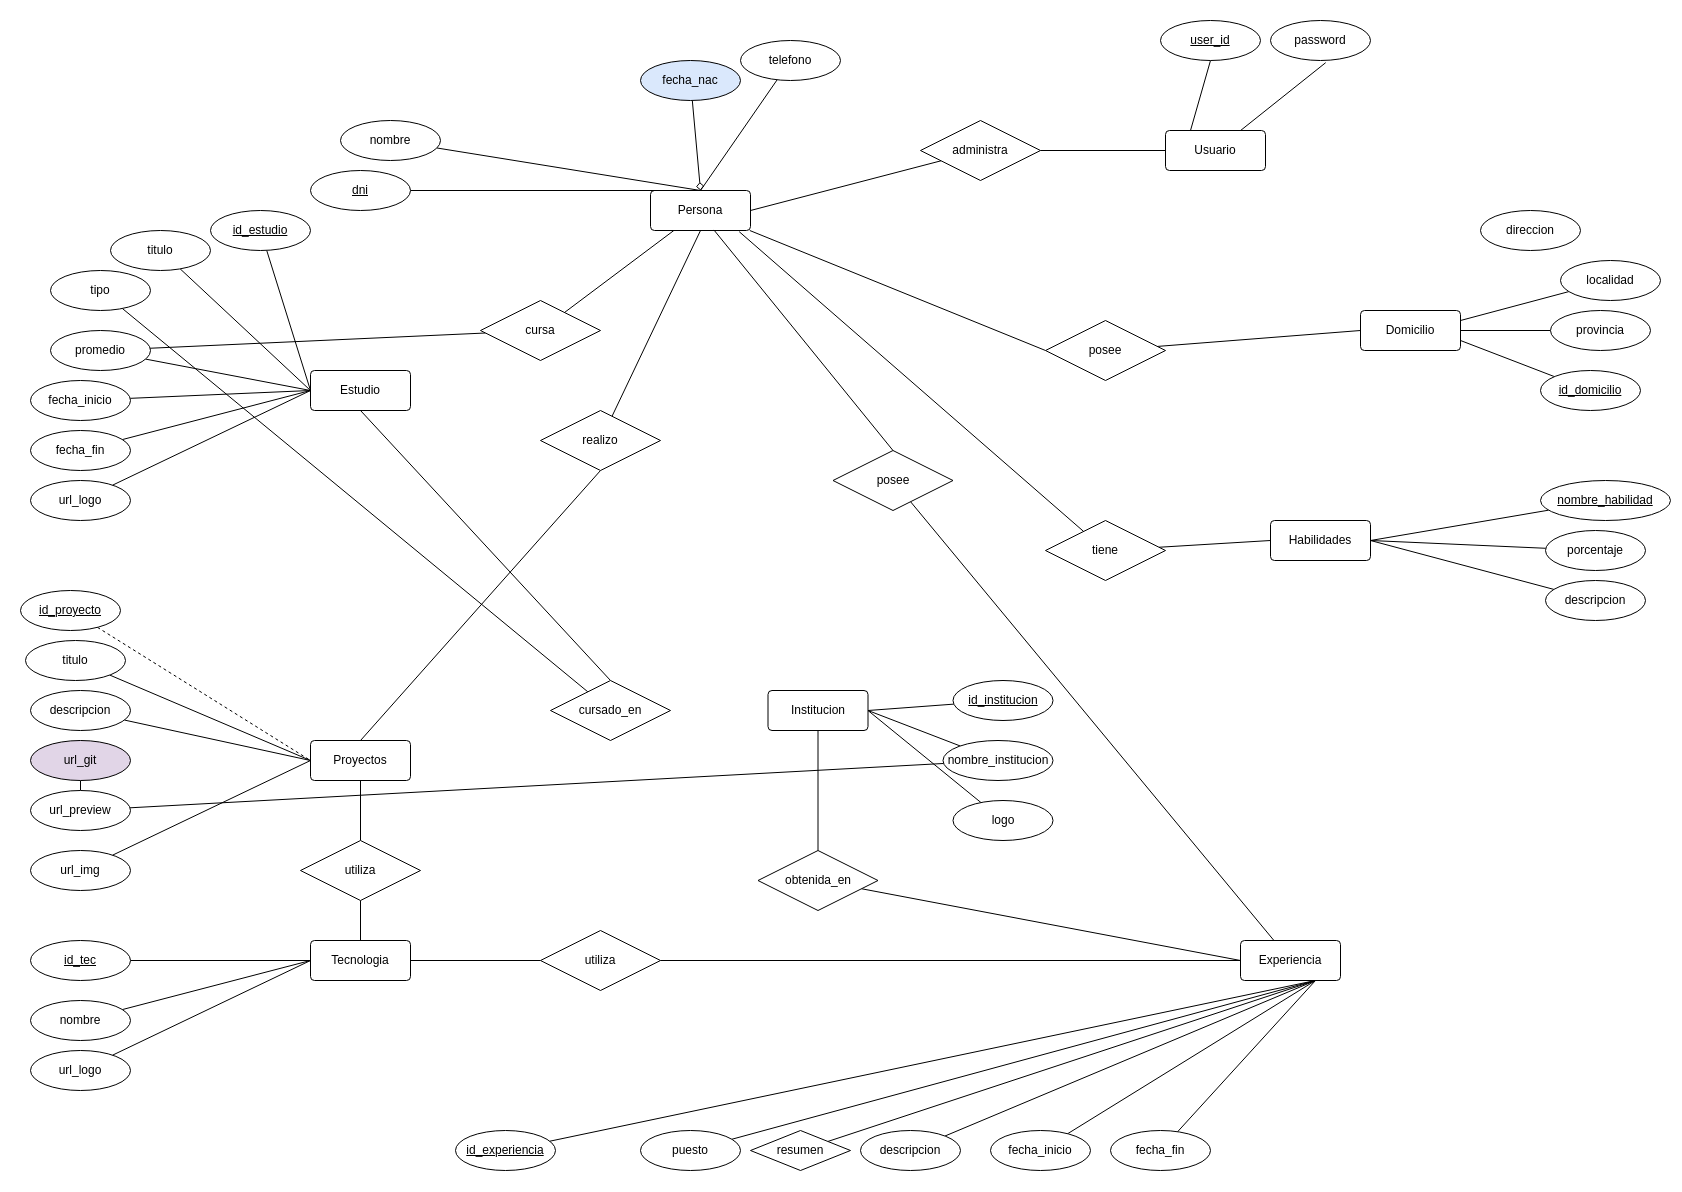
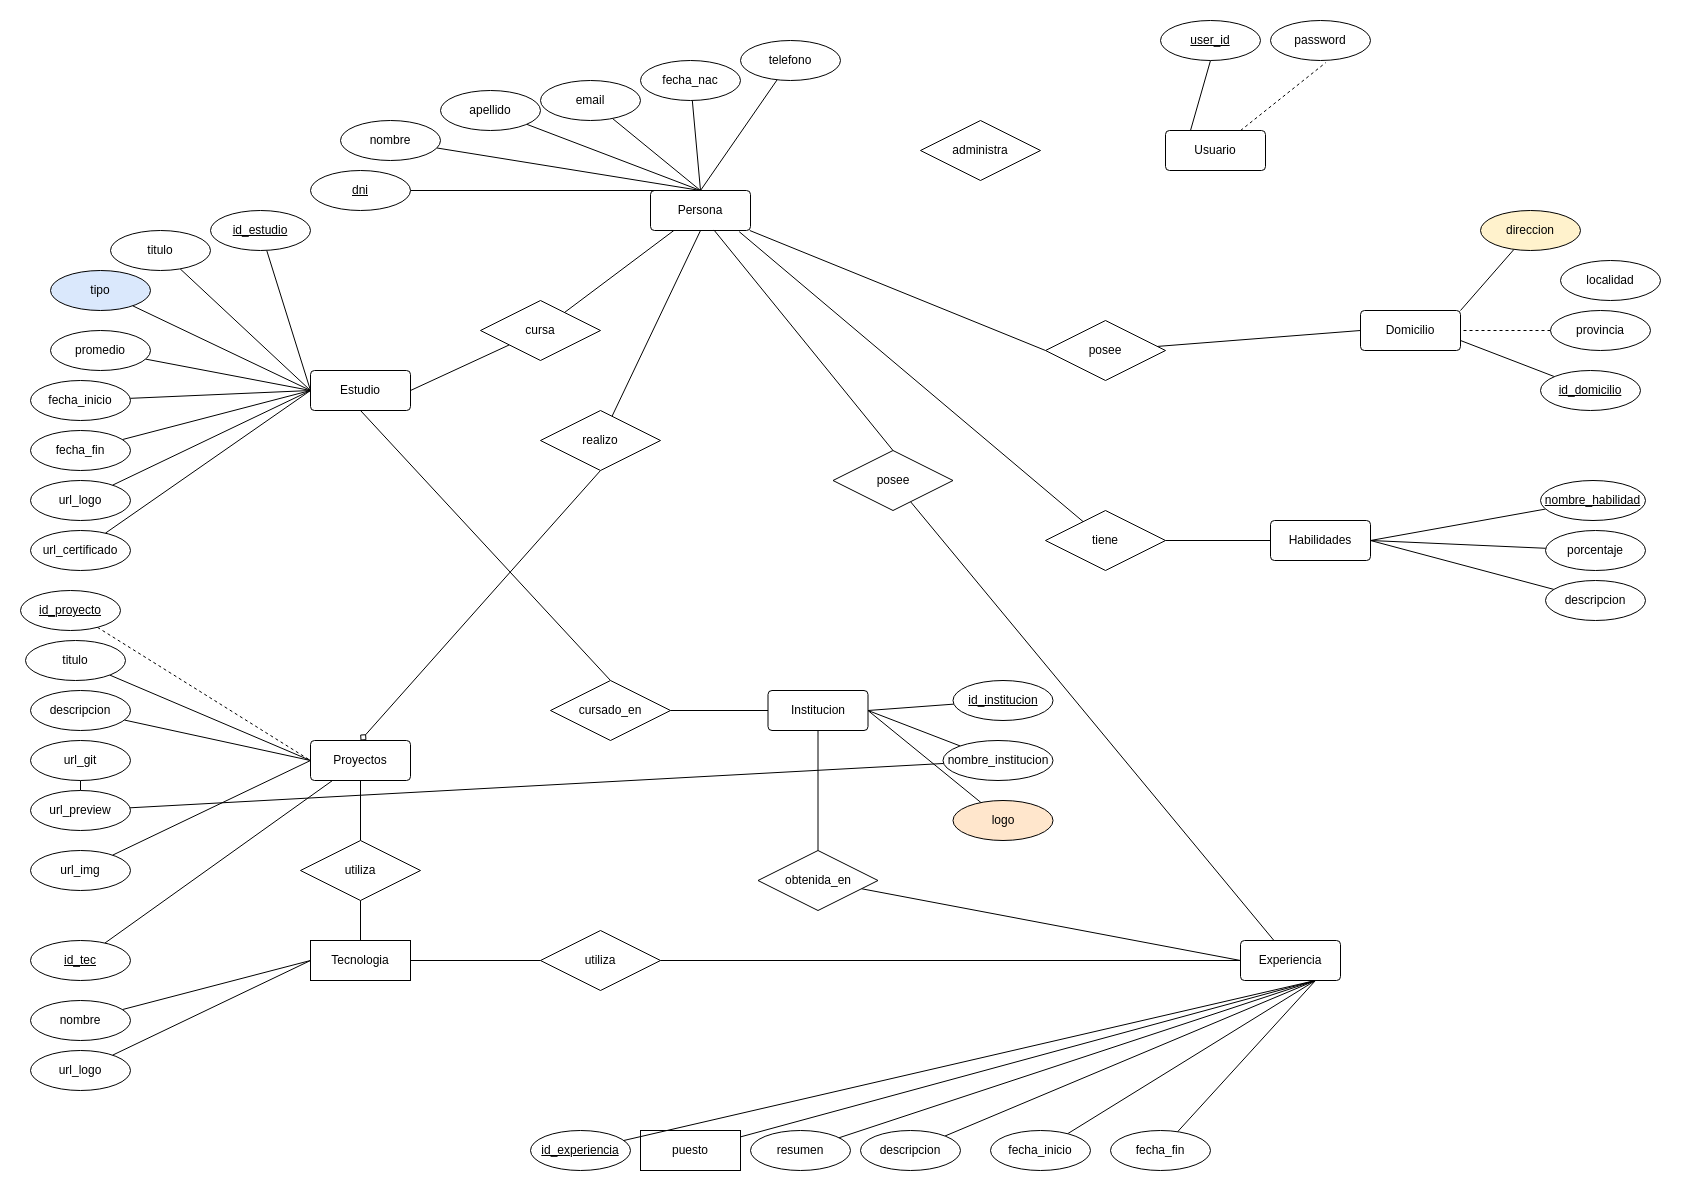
- <mxCell id="17" value="fecha_nac" style="ellipse;whiteSpace=wrap;html=1;align=center;fillColor=#dae8fc;" vertex="1" parent="1"><mxGeometry x="640" width="100" height="40" as="geometry" y="60" /></mxCell>
+ <mxCell id="17" value="fecha_nac" style="ellipse;whiteSpace=wrap;html=1;align=center;" vertex="1" parent="1"><mxGeometry x="640" width="100" height="40" as="geometry" y="60" /></mxCell>
- <mxCell id="6" style="edgeStyle=none;rounded=0;orthogonalLoop=1;jettySize=auto;html=1;entryX=0.552;entryY=1.054;entryDx=0;entryDy=0;entryPerimeter=0;endArrow=none;endFill=0;" edge="1" parent="1" source="8" target="64"><mxGeometry relative="1" as="geometry" /></mxCell>
+ <mxCell id="6" style="edgeStyle=none;rounded=0;orthogonalLoop=1;jettySize=auto;html=1;entryX=0.552;entryY=1.054;entryDx=0;entryDy=0;entryPerimeter=0;endArrow=none;endFill=0;dashed=1;" edge="1" parent="1" source="8" target="64"><mxGeometry relative="1" as="geometry" /></mxCell>
+ <mxCell id="21" value="email" style="ellipse;whiteSpace=wrap;html=1;align=center;" vertex="1" parent="1"><mxGeometry x="540" y="80" width="100" height="40" as="geometry" /></mxCell>
+ <mxCell id="13" value="apellido" style="ellipse;whiteSpace=wrap;html=1;align=center;" vertex="1" parent="1"><mxGeometry x="440" y="90" width="100" height="40" as="geometry" /></mxCell>
- <mxCell id="7" style="edgeStyle=none;rounded=0;orthogonalLoop=1;jettySize=auto;html=1;entryX=1;entryY=0.5;entryDx=0;entryDy=0;endArrow=none;endFill=0;" edge="1" parent="1" source="8" target="94"><mxGeometry relative="1" as="geometry" /></mxCell>
+ <mxCell id="20" style="edgeStyle=none;rounded=0;orthogonalLoop=1;jettySize=auto;html=1;entryX=0.5;entryY=0;entryDx=0;entryDy=0;endArrow=none;endFill=0;" edge="1" parent="1" source="21" target="3"><mxGeometry relative="1" as="geometry" /></mxCell>
+ <mxCell id="12" style="edgeStyle=none;rounded=0;orthogonalLoop=1;jettySize=auto;html=1;entryX=0.5;entryY=0;entryDx=0;entryDy=0;endArrow=none;endFill=0;" edge="1" parent="1" source="13" target="3"><mxGeometry relative="1" as="geometry" /></mxCell>
- <mxCell id="16" style="rounded=0;orthogonalLoop=1;jettySize=auto;html=1;entryX=0.5;entryY=0;entryDx=0;entryDy=0;endArrow=diamond;endFill=0;" edge="1" parent="1" source="17" target="3"><mxGeometry relative="1" as="geometry" /></mxCell>
+ <mxCell id="16" style="rounded=0;orthogonalLoop=1;jettySize=auto;html=1;entryX=0.5;entryY=0;entryDx=0;entryDy=0;endArrow=none;endFill=0;" edge="1" parent="1" source="17" target="3"><mxGeometry relative="1" as="geometry" /></mxCell>
- <mxCell id="93" style="edgeStyle=none;rounded=0;orthogonalLoop=1;jettySize=auto;html=1;entryX=1;entryY=0.5;entryDx=0;entryDy=0;endArrow=none;endFill=0;" edge="1" parent="1" source="94" target="3"><mxGeometry relative="1" as="geometry" /></mxCell>
- <mxCell id="86" value="direccion" style="ellipse;whiteSpace=wrap;html=1;align=center;" vertex="1" parent="1"><mxGeometry x="1480" y="210" width="100" height="40" as="geometry" /></mxCell>
+ <mxCell id="86" value="direccion" style="ellipse;whiteSpace=wrap;html=1;align=center;fillColor=#fff2cc;" vertex="1" parent="1"><mxGeometry x="1480" y="210" width="100" height="40" as="geometry" /></mxCell>
+ <mxCell id="85" style="edgeStyle=none;rounded=0;orthogonalLoop=1;jettySize=auto;html=1;entryX=1;entryY=0;entryDx=0;entryDy=0;endArrow=none;endFill=0;" edge="1" parent="1" source="86" target="9"><mxGeometry relative="1" as="geometry" /></mxCell>
- <mxCell id="29" value="tipo" style="ellipse;whiteSpace=wrap;html=1;align=center;" vertex="1" parent="1"><mxGeometry x="50" y="270" width="100" height="40" as="geometry" /></mxCell>
+ <mxCell id="29" value="tipo" style="ellipse;whiteSpace=wrap;html=1;align=center;fillColor=#dae8fc;" vertex="1" parent="1"><mxGeometry x="50" y="270" width="100" height="40" as="geometry" /></mxCell>
- <mxCell id="87" style="edgeStyle=none;rounded=0;orthogonalLoop=1;jettySize=auto;html=1;entryX=1;entryY=0.25;entryDx=0;entryDy=0;endArrow=none;endFill=0;" edge="1" parent="1" source="88" target="9"><mxGeometry relative="1" as="geometry" /></mxCell>
- <mxCell id="89" style="edgeStyle=none;rounded=0;orthogonalLoop=1;jettySize=auto;html=1;endArrow=none;endFill=0;entryX=1;entryY=0.5;entryDx=0;entryDy=0;" edge="1" parent="1" source="90" target="9"><mxGeometry relative="1" as="geometry"><mxPoint x="1320" y="150" as="targetPoint" /></mxGeometry></mxCell>
+ <mxCell id="89" style="edgeStyle=none;rounded=0;orthogonalLoop=1;jettySize=auto;html=1;endArrow=none;endFill=0;entryX=1;entryY=0.5;entryDx=0;entryDy=0;dashed=1;" edge="1" parent="1" source="90" target="9"><mxGeometry relative="1" as="geometry"><mxPoint x="1320" y="150" as="targetPoint" /></mxGeometry></mxCell>
- <mxCell id="97" style="edgeStyle=none;rounded=0;orthogonalLoop=1;jettySize=auto;html=1;endArrow=none;endFill=0;" edge="1" parent="1" source="99" target="27"><mxGeometry relative="1" as="geometry" /></mxCell>
+ <mxCell id="97" style="edgeStyle=none;rounded=0;orthogonalLoop=1;jettySize=auto;html=1;entryX=1;entryY=0.5;entryDx=0;entryDy=0;endArrow=none;endFill=0;" edge="1" parent="1" source="99" target="4"><mxGeometry relative="1" as="geometry" /></mxCell>
+ <mxCell id="30" style="edgeStyle=none;rounded=0;orthogonalLoop=1;jettySize=auto;html=1;entryX=0;entryY=0.5;entryDx=0;entryDy=0;endArrow=none;endFill=0;" edge="1" parent="1" source="31" target="4"><mxGeometry relative="1" as="geometry" /></mxCell>
- <mxCell id="28" style="edgeStyle=none;rounded=0;orthogonalLoop=1;jettySize=auto;html=1;endArrow=none;endFill=0;" edge="1" parent="1" source="29" target="119"><mxGeometry relative="1" as="geometry" /></mxCell>
+ <mxCell id="28" style="edgeStyle=none;rounded=0;orthogonalLoop=1;jettySize=auto;html=1;entryX=0;entryY=0.5;entryDx=0;entryDy=0;endArrow=none;endFill=0;" edge="1" parent="1" source="29" target="4"><mxGeometry relative="1" as="geometry" /></mxCell>
- <mxCell id="60" value="nombre_habilidad" style="ellipse;whiteSpace=wrap;html=1;align=center;fontStyle=4" vertex="1" parent="1"><mxGeometry x="1540" y="480" width="130" height="40" as="geometry" /></mxCell>
+ <mxCell id="60" value="nombre_habilidad" style="ellipse;whiteSpace=wrap;html=1;align=center;fontStyle=4" vertex="1" parent="1"><mxGeometry x="1540" y="480" width="105" height="40" as="geometry" /></mxCell>
+ <mxCell id="31" value="url_certificado" style="ellipse;whiteSpace=wrap;html=1;align=center;" vertex="1" parent="1"><mxGeometry x="30" y="530" width="100" height="40" as="geometry" /></mxCell>
- <mxCell id="105" value="tiene" style="shape=rhombus;perimeter=rhombusPerimeter;whiteSpace=wrap;html=1;align=center;" vertex="1" parent="1"><mxGeometry x="1045" y="520" width="120" height="60" as="geometry" /></mxCell>
+ <mxCell id="105" value="tiene" style="shape=rhombus;perimeter=rhombusPerimeter;whiteSpace=wrap;html=1;align=center;" vertex="1" parent="1"><mxGeometry x="1045" y="510" width="120" height="60" as="geometry" /></mxCell>
+ <mxCell id="117" style="edgeStyle=none;rounded=0;orthogonalLoop=1;jettySize=auto;html=1;endArrow=none;endFill=0;" edge="1" parent="1" source="119" target="72"><mxGeometry relative="1" as="geometry" /></mxCell>
- <mxCell id="101" style="edgeStyle=none;rounded=0;orthogonalLoop=1;jettySize=auto;html=1;entryX=0.5;entryY=0;entryDx=0;entryDy=0;endArrow=none;endFill=0;exitX=0.5;exitY=1;exitDx=0;exitDy=0;" edge="1" parent="1" source="102" target="34"><mxGeometry relative="1" as="geometry" /></mxCell>
+ <mxCell id="101" style="edgeStyle=none;rounded=0;orthogonalLoop=1;jettySize=auto;html=1;entryX=0.5;entryY=0;entryDx=0;entryDy=0;endArrow=diamond;endFill=0;exitX=0.5;exitY=1;exitDx=0;exitDy=0;" edge="1" parent="1" source="102" target="34"><mxGeometry relative="1" as="geometry" /></mxCell>
- <mxCell id="40" value="url_git" style="ellipse;whiteSpace=wrap;html=1;align=center;fillColor=#e1d5e7;" vertex="1" parent="1"><mxGeometry x="30" y="740" width="100" height="40" as="geometry" /></mxCell>
+ <mxCell id="40" value="url_git" style="ellipse;whiteSpace=wrap;html=1;align=center;" vertex="1" parent="1"><mxGeometry x="30" y="740" width="100" height="40" as="geometry" /></mxCell>
- <mxCell id="76" value="logo" style="ellipse;whiteSpace=wrap;html=1;align=center;" vertex="1" parent="1"><mxGeometry x="952.5" y="800" width="100" height="40" as="geometry" /></mxCell>
+ <mxCell id="76" value="logo" style="ellipse;whiteSpace=wrap;html=1;align=center;fillColor=#ffe6cc;" vertex="1" parent="1"><mxGeometry x="952.5" y="800" width="100" height="40" as="geometry" /></mxCell>
- <mxCell id="70" style="edgeStyle=none;rounded=0;orthogonalLoop=1;jettySize=auto;html=1;endArrow=none;endFill=0;entryX=0;entryY=0.5;entryDx=0;entryDy=0;" edge="1" parent="1" source="71" target="65"><mxGeometry relative="1" as="geometry"><mxPoint x="310" y="960" as="targetPoint" /></mxGeometry></mxCell>
+ <mxCell id="70" style="edgeStyle=none;rounded=0;orthogonalLoop=1;jettySize=auto;html=1;endArrow=none;endFill=0;" edge="1" parent="1" source="71" target="34"><mxGeometry relative="1" as="geometry"><mxPoint x="310" y="960" as="targetPoint" /></mxGeometry></mxCell>
- <mxCell id="65" value="Tecnologia" style="rounded=1;arcSize=10;whiteSpace=wrap;html=1;align=center;fontStyle=0" vertex="1" parent="1"><mxGeometry x="310" y="940" width="100" height="40" as="geometry" /></mxCell>
+ <mxCell id="65" value="Tecnologia" style="arcSize=10;whiteSpace=wrap;html=1;align=center;fontStyle=0;rounded=0;" vertex="1" parent="1"><mxGeometry x="310" y="940" width="100" height="40" as="geometry" /></mxCell>
- <mxCell id="80" value="id_experiencia" style="ellipse;whiteSpace=wrap;html=1;align=center;fontStyle=4" vertex="1" parent="1"><mxGeometry x="455" y="1130" width="100" height="40" as="geometry" /></mxCell>
+ <mxCell id="80" value="id_experiencia" style="ellipse;whiteSpace=wrap;html=1;align=center;fontStyle=4" vertex="1" parent="1"><mxGeometry x="530" y="1130" width="100" height="40" as="geometry" /></mxCell>
- <mxCell id="55" value="puesto" style="ellipse;whiteSpace=wrap;html=1;align=center;" vertex="1" parent="1"><mxGeometry x="640" y="1130" width="100" height="40" as="geometry" /></mxCell>
+ <mxCell id="55" value="puesto" style="whiteSpace=wrap;html=1;align=center;rounded=0;" vertex="1" parent="1"><mxGeometry x="640" y="1130" width="100" height="40" as="geometry" /></mxCell>
- <mxCell id="51" value="resumen" style="rhombus;whiteSpace=wrap;html=1;align=center;" vertex="1" parent="1"><mxGeometry x="750" y="1130" width="100" height="40" as="geometry" /></mxCell>
+ <mxCell id="51" value="resumen" style="ellipse;whiteSpace=wrap;html=1;align=center;" vertex="1" parent="1"><mxGeometry x="750" y="1130" width="100" height="40" as="geometry" /></mxCell>
